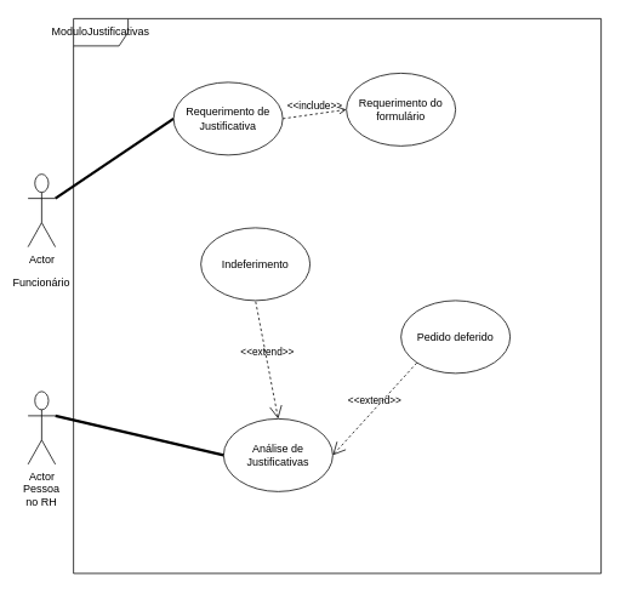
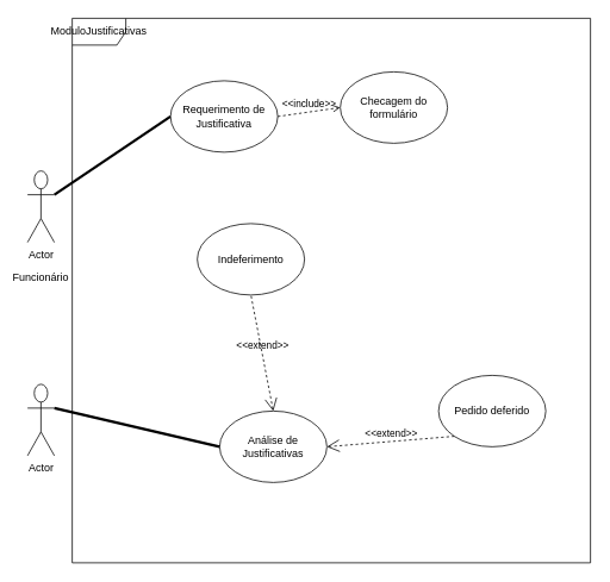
- <mxCell id="11" value="Requerimento do formulário" style="ellipse;whiteSpace=wrap;html=1;" parent="1" vertex="1"><mxGeometry x="380" y="80" width="120" height="80" as="geometry" /></mxCell>
+ <mxCell id="11" value="Checagem do formulário" style="ellipse;whiteSpace=wrap;html=1;" parent="1" vertex="1"><mxGeometry x="380" y="80" width="120" height="80" as="geometry" /></mxCell>
- <mxCell id="15" value="Pedido deferido" style="ellipse;whiteSpace=wrap;html=1;" parent="1" vertex="1"><mxGeometry x="440" y="330" width="120" height="80" as="geometry" /></mxCell>
+ <mxCell id="15" value="Pedido deferido" style="ellipse;whiteSpace=wrap;html=1;" parent="1" vertex="1"><mxGeometry x="490" y="420" width="120" height="80" as="geometry" /></mxCell>
- <mxCell id="6" value="Pessoa no RH" style="text;html=1;strokeColor=none;fillColor=none;align=center;verticalAlign=middle;whiteSpace=wrap;rounded=0;" parent="1" vertex="1"><mxGeometry x="25" y="534" width="40" height="20" as="geometry" /></mxCell>
